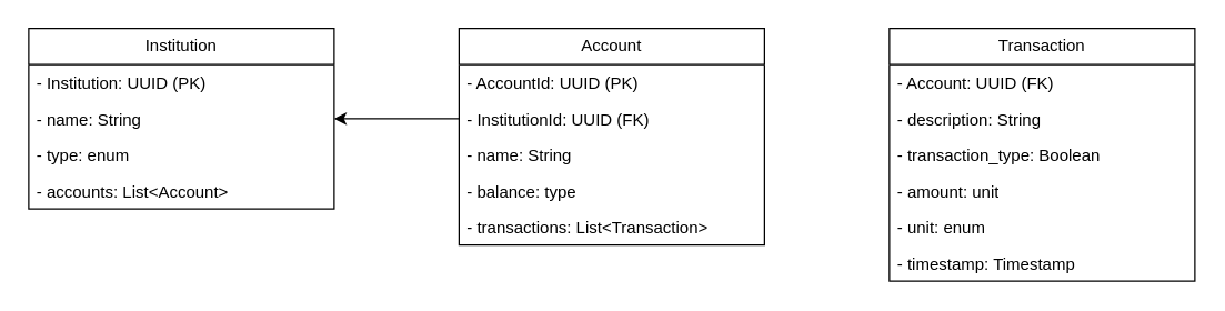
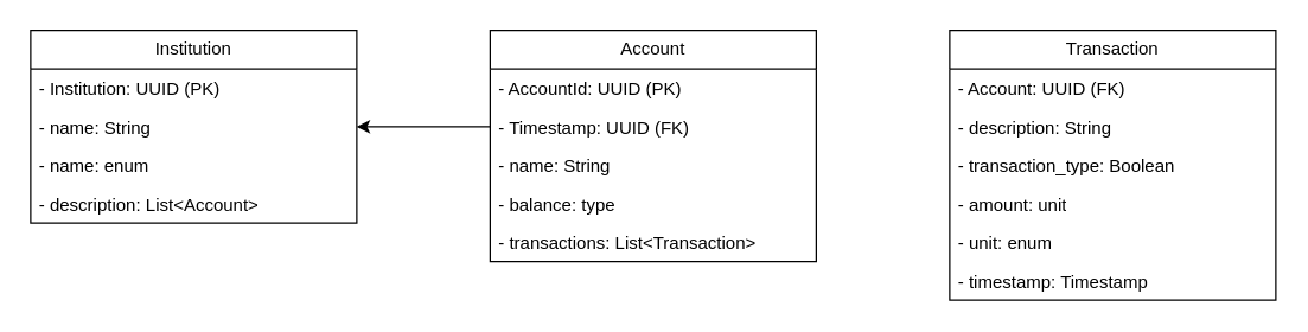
- <mxCell id="9" value="- InstitutionId: UUID (FK)" style="text;strokeColor=none;fillColor=none;align=left;verticalAlign=top;spacingLeft=4;spacingRight=4;overflow=hidden;rotatable=0;points=[[0,0.5],[1,0.5]];portConstraint=eastwest;whiteSpace=wrap;html=1;" parent="7" vertex="1"><mxGeometry y="52" width="220" height="26" as="geometry" /></mxCell>
+ <mxCell id="9" value="- Timestamp: UUID (FK)" style="text;strokeColor=none;fillColor=none;align=left;verticalAlign=top;spacingLeft=4;spacingRight=4;overflow=hidden;rotatable=0;points=[[0,0.5],[1,0.5]];portConstraint=eastwest;whiteSpace=wrap;html=1;" parent="7" vertex="1"><mxGeometry y="52" width="220" height="26" as="geometry" /></mxCell>
- <mxCell id="5" value="- type: enum" style="text;strokeColor=none;fillColor=none;align=left;verticalAlign=top;spacingLeft=4;spacingRight=4;overflow=hidden;rotatable=0;points=[[0,0.5],[1,0.5]];portConstraint=eastwest;whiteSpace=wrap;html=1;" parent="2" vertex="1"><mxGeometry y="78" width="220" height="26" as="geometry" /></mxCell>
+ <mxCell id="5" value="- name: enum" style="text;strokeColor=none;fillColor=none;align=left;verticalAlign=top;spacingLeft=4;spacingRight=4;overflow=hidden;rotatable=0;points=[[0,0.5],[1,0.5]];portConstraint=eastwest;whiteSpace=wrap;html=1;" parent="2" vertex="1"><mxGeometry y="78" width="220" height="26" as="geometry" /></mxCell>
- <mxCell id="6" value="- accounts: List&amp;lt;Account&amp;gt;" style="text;strokeColor=none;fillColor=none;align=left;verticalAlign=top;spacingLeft=4;spacingRight=4;overflow=hidden;rotatable=0;points=[[0,0.5],[1,0.5]];portConstraint=eastwest;whiteSpace=wrap;html=1;" parent="2" vertex="1"><mxGeometry y="104" width="220" height="26" as="geometry" /></mxCell>
+ <mxCell id="6" value="- description: List&amp;lt;Account&amp;gt;" style="text;strokeColor=none;fillColor=none;align=left;verticalAlign=top;spacingLeft=4;spacingRight=4;overflow=hidden;rotatable=0;points=[[0,0.5],[1,0.5]];portConstraint=eastwest;whiteSpace=wrap;html=1;" parent="2" vertex="1"><mxGeometry y="104" width="220" height="26" as="geometry" /></mxCell>
